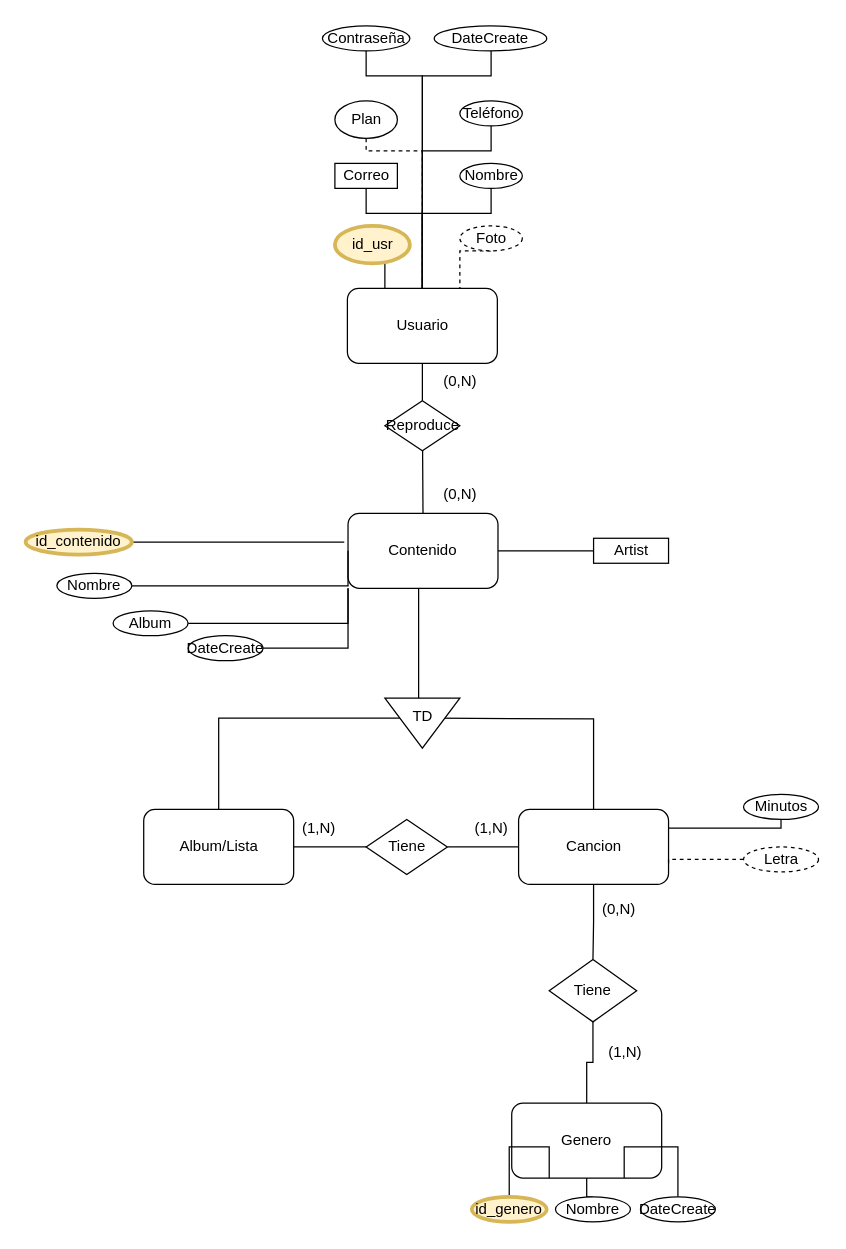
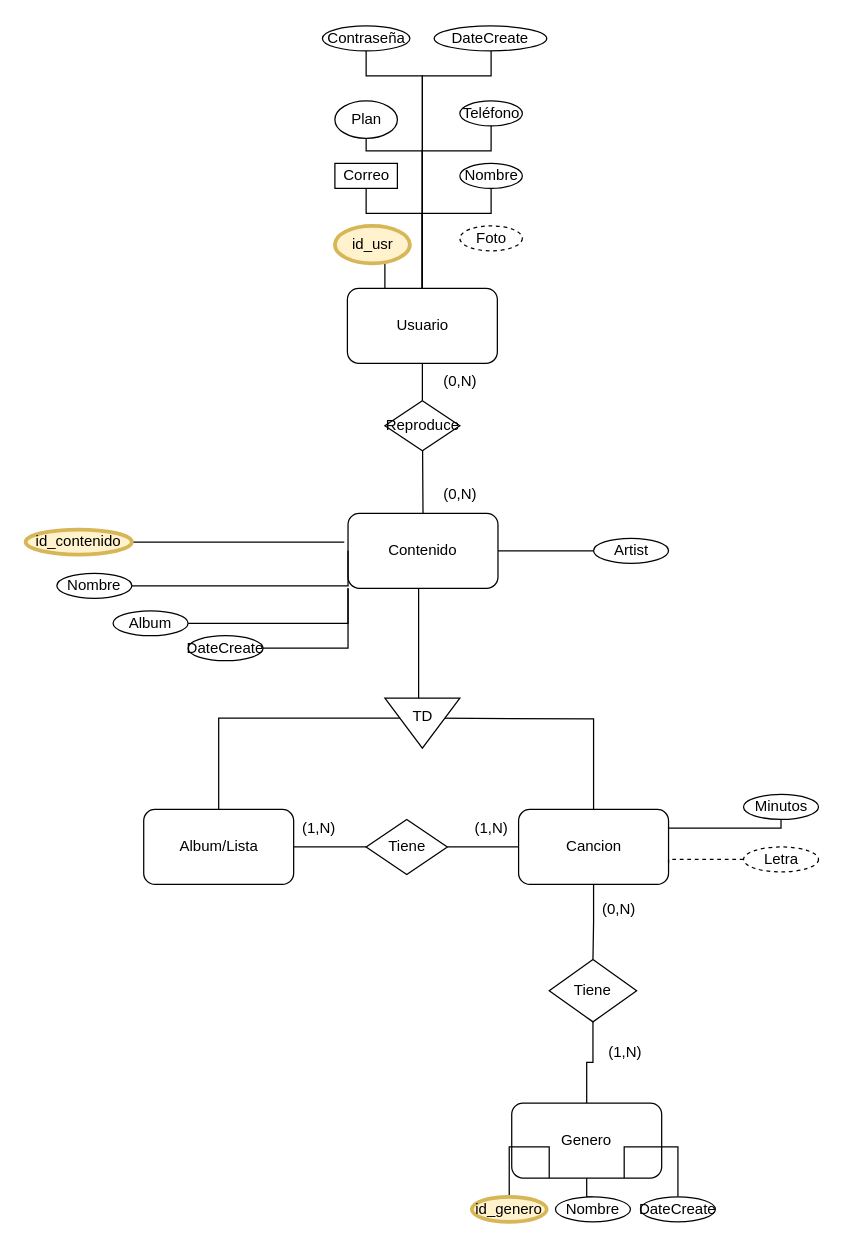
- <mxCell id="10" style="edgeStyle=orthogonalEdgeStyle;rounded=0;orthogonalLoop=1;jettySize=auto;html=1;exitX=0.5;exitY=1;exitDx=0;exitDy=0;entryX=0.5;entryY=0;entryDx=0;entryDy=0;endArrow=none;endFill=0;dashed=1;" parent="1" source="11" target="3" edge="1"><mxGeometry relative="1" as="geometry"><Array as="points"><mxPoint x="292.5" y="120" /><mxPoint x="337.5" y="120" /></Array></mxGeometry></mxCell>
+ <mxCell id="10" style="edgeStyle=orthogonalEdgeStyle;rounded=0;orthogonalLoop=1;jettySize=auto;html=1;exitX=0.5;exitY=1;exitDx=0;exitDy=0;entryX=0.5;entryY=0;entryDx=0;entryDy=0;endArrow=none;endFill=0;" parent="1" source="11" target="3" edge="1"><mxGeometry relative="1" as="geometry"><Array as="points"><mxPoint x="292.5" y="120" /><mxPoint x="337.5" y="120" /></Array></mxGeometry></mxCell>
- <mxCell id="8" style="edgeStyle=orthogonalEdgeStyle;rounded=0;orthogonalLoop=1;jettySize=auto;html=1;exitX=0.5;exitY=1;exitDx=0;exitDy=0;entryX=0.75;entryY=0;entryDx=0;entryDy=0;endArrow=none;endFill=0;dashed=1;" parent="1" source="9" target="3" edge="1"><mxGeometry relative="1" as="geometry" /></mxCell>
- <mxCell id="62" value="Artist" style="whiteSpace=wrap;html=1;strokeWidth=1;rounded=0;" vertex="1" parent="1"><mxGeometry x="474.5" y="430" width="60" height="20" as="geometry" /></mxCell>
+ <mxCell id="62" value="Artist" style="ellipse;whiteSpace=wrap;html=1;strokeWidth=1;" vertex="1" parent="1"><mxGeometry x="474.5" y="430" width="60" height="20" as="geometry" /></mxCell>
